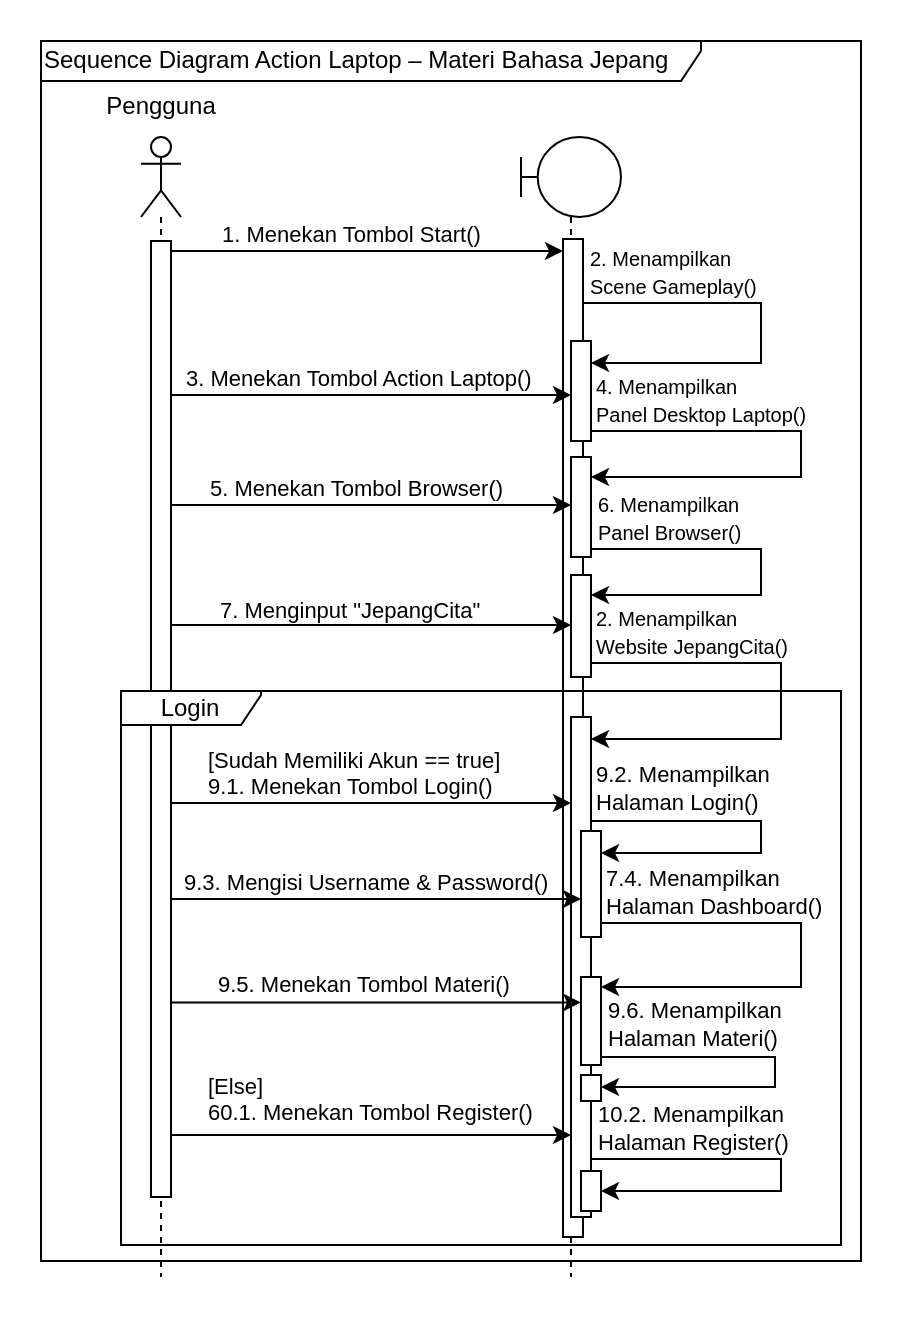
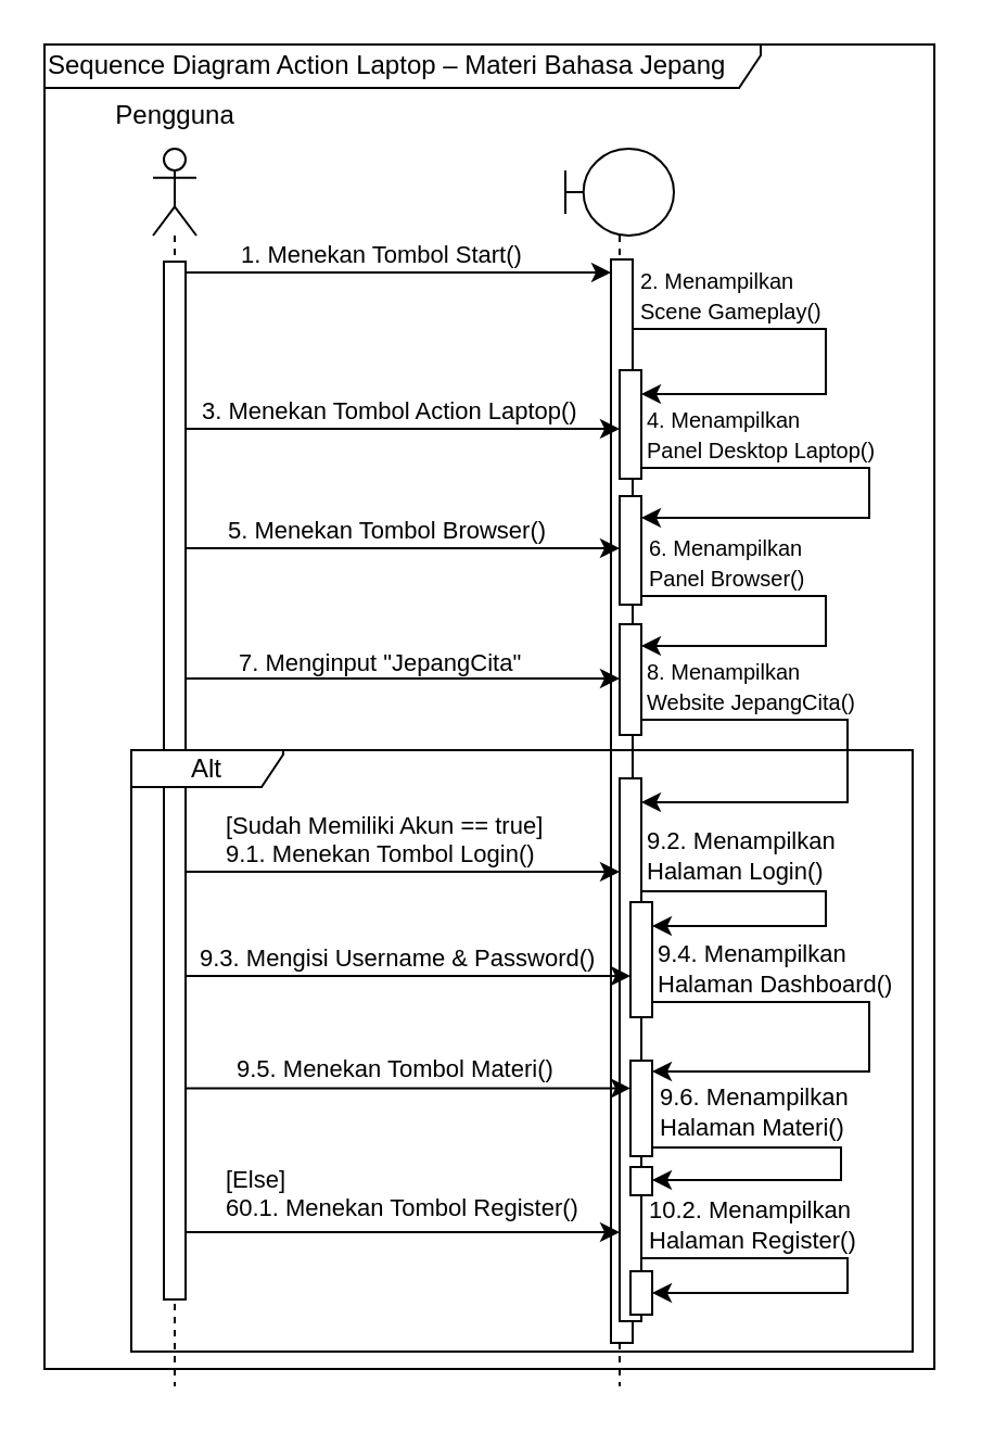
- <mxCell id="17" value="&lt;span style=&quot;font-size: 10px;&quot;&gt;2. Menampilkan&amp;nbsp;&lt;/span&gt;&lt;div&gt;&lt;span style=&quot;font-size: 10px;&quot;&gt;Website JepangCita&lt;/span&gt;&lt;span style=&quot;font-size: 10px;&quot;&gt;()&lt;/span&gt;&lt;/div&gt;" style="edgeLabel;html=1;align=left;verticalAlign=middle;resizable=0;points=[];" parent="6" vertex="1" connectable="0"><mxGeometry x="36" y="247" as="geometry" /></mxCell>
+ <mxCell id="17" value="&lt;span style=&quot;font-size: 10px;&quot;&gt;8. Menampilkan&amp;nbsp;&lt;/span&gt;&lt;div&gt;&lt;span style=&quot;font-size: 10px;&quot;&gt;Website JepangCita&lt;/span&gt;&lt;span style=&quot;font-size: 10px;&quot;&gt;()&lt;/span&gt;&lt;/div&gt;" style="edgeLabel;html=1;align=left;verticalAlign=middle;resizable=0;points=[];" parent="6" vertex="1" connectable="0"><mxGeometry x="36" y="247" as="geometry" /></mxCell>
- <mxCell id="30" value="Login" style="shape=umlFrame;whiteSpace=wrap;html=1;pointerEvents=0;width=70;height=17;" parent="1" vertex="1"><mxGeometry x="60" y="345" width="360" height="277" as="geometry" /></mxCell>
+ <mxCell id="30" value="Alt" style="shape=umlFrame;whiteSpace=wrap;html=1;pointerEvents=0;width=70;height=17;" parent="1" vertex="1"><mxGeometry x="60" y="345" width="360" height="277" as="geometry" /></mxCell>
- <mxCell id="45" value="7.4. Menampilkan&amp;nbsp;&lt;div&gt;Halaman Dashboard()&lt;/div&gt;" style="edgeLabel;html=1;align=left;verticalAlign=middle;resizable=0;points=[];" parent="1" vertex="1" connectable="0"><mxGeometry x="300.997" y="445" as="geometry" /></mxCell>
+ <mxCell id="45" value="9.4. Menampilkan&amp;nbsp;&lt;div&gt;Halaman Dashboard()&lt;/div&gt;" style="edgeLabel;html=1;align=left;verticalAlign=middle;resizable=0;points=[];" parent="1" vertex="1" connectable="0"><mxGeometry x="300.997" y="445" as="geometry" /></mxCell>
